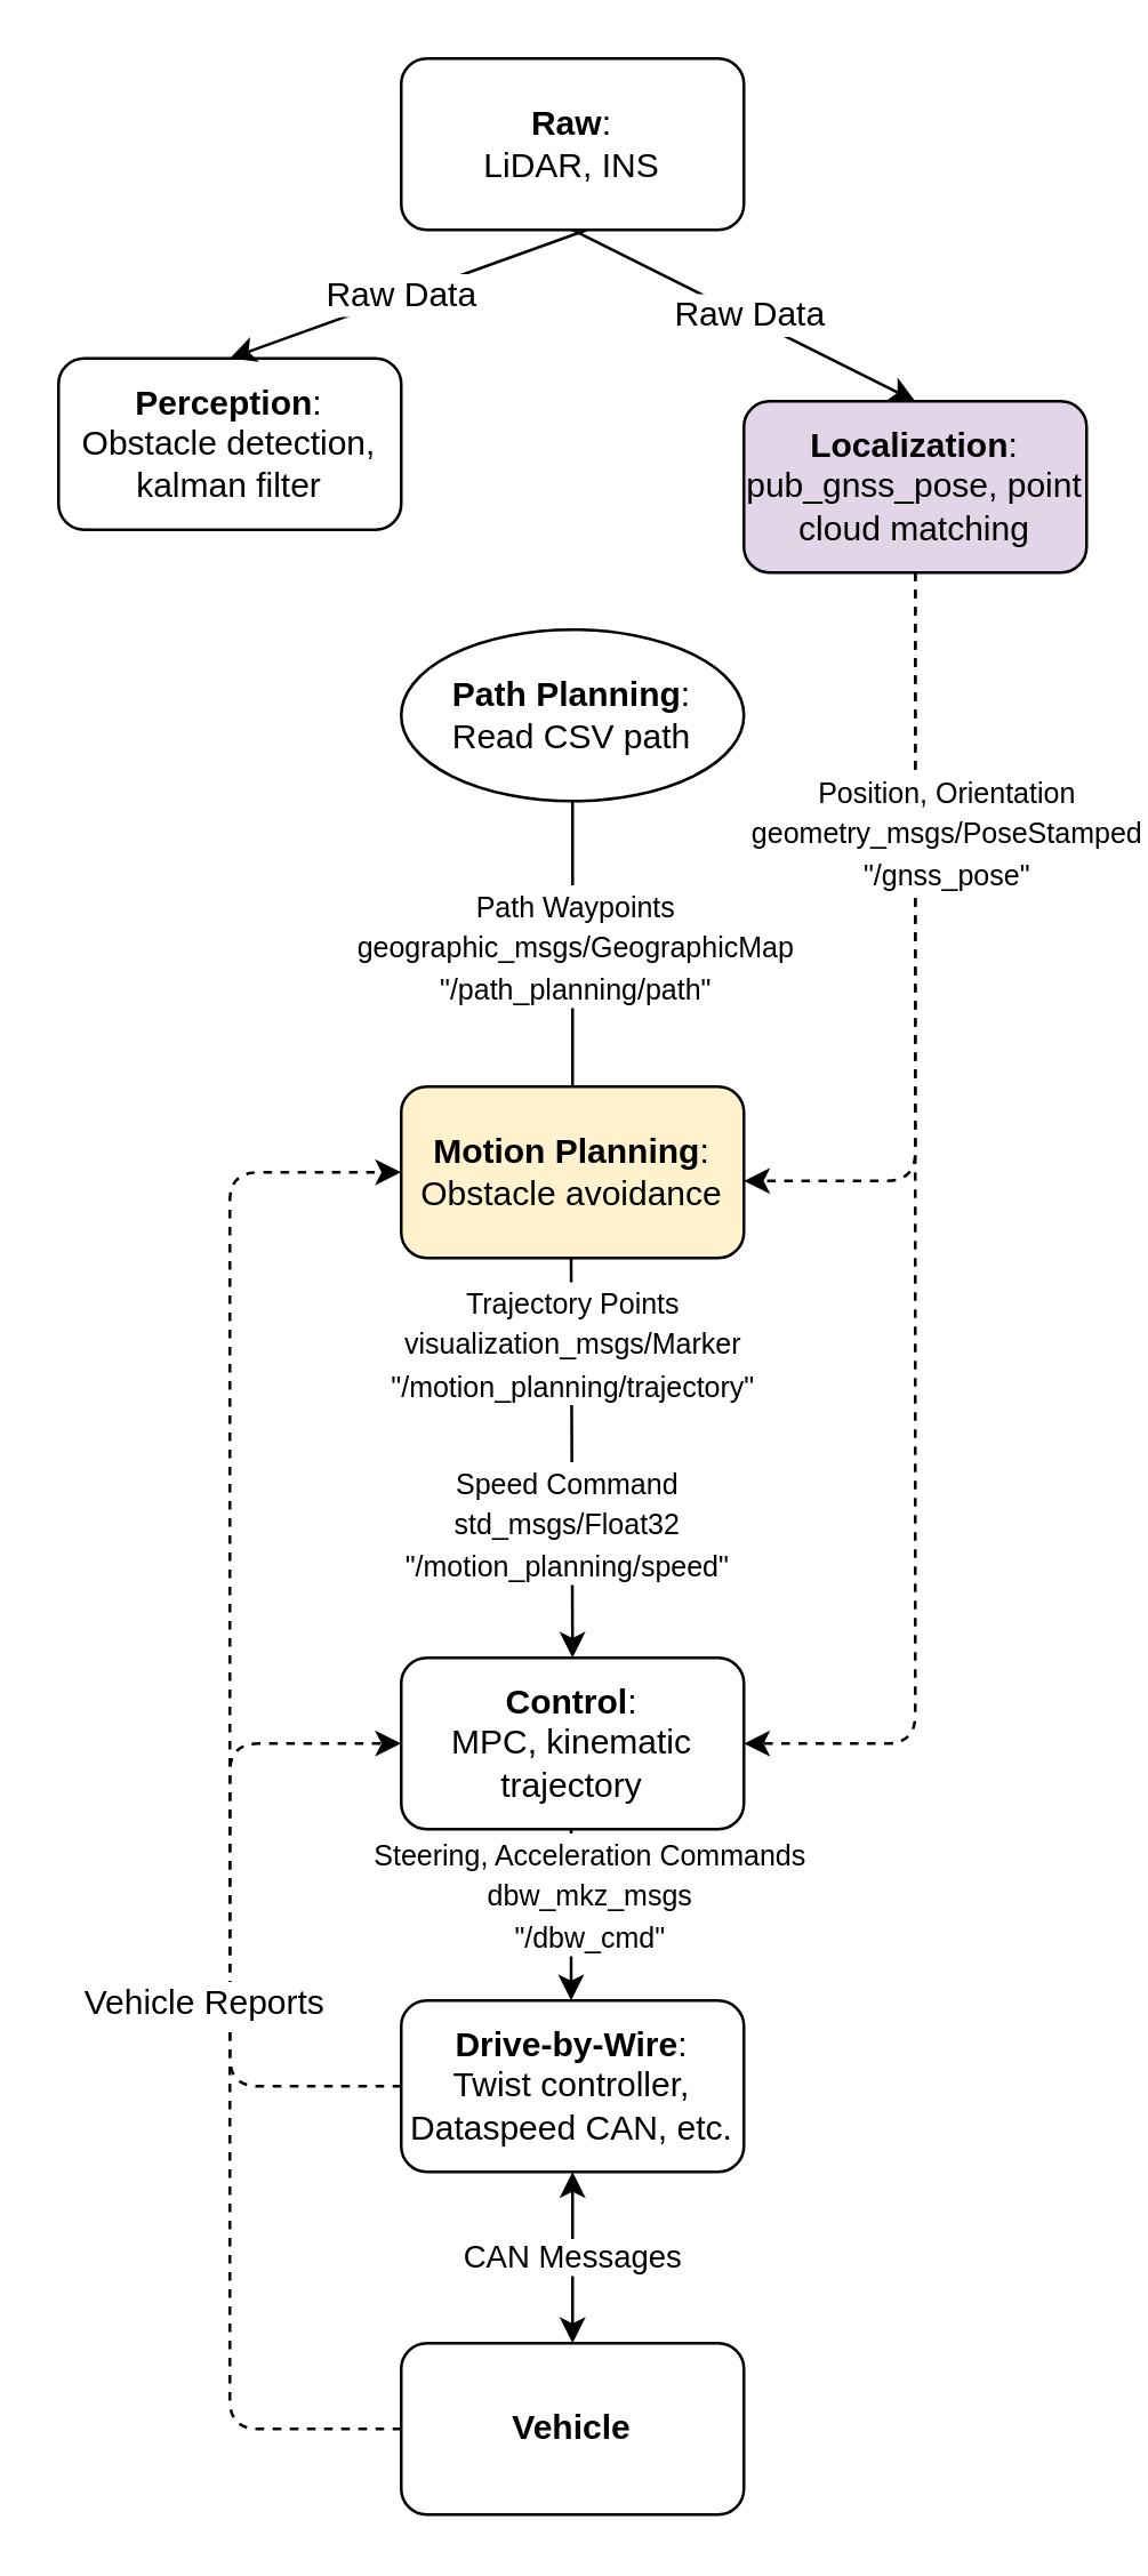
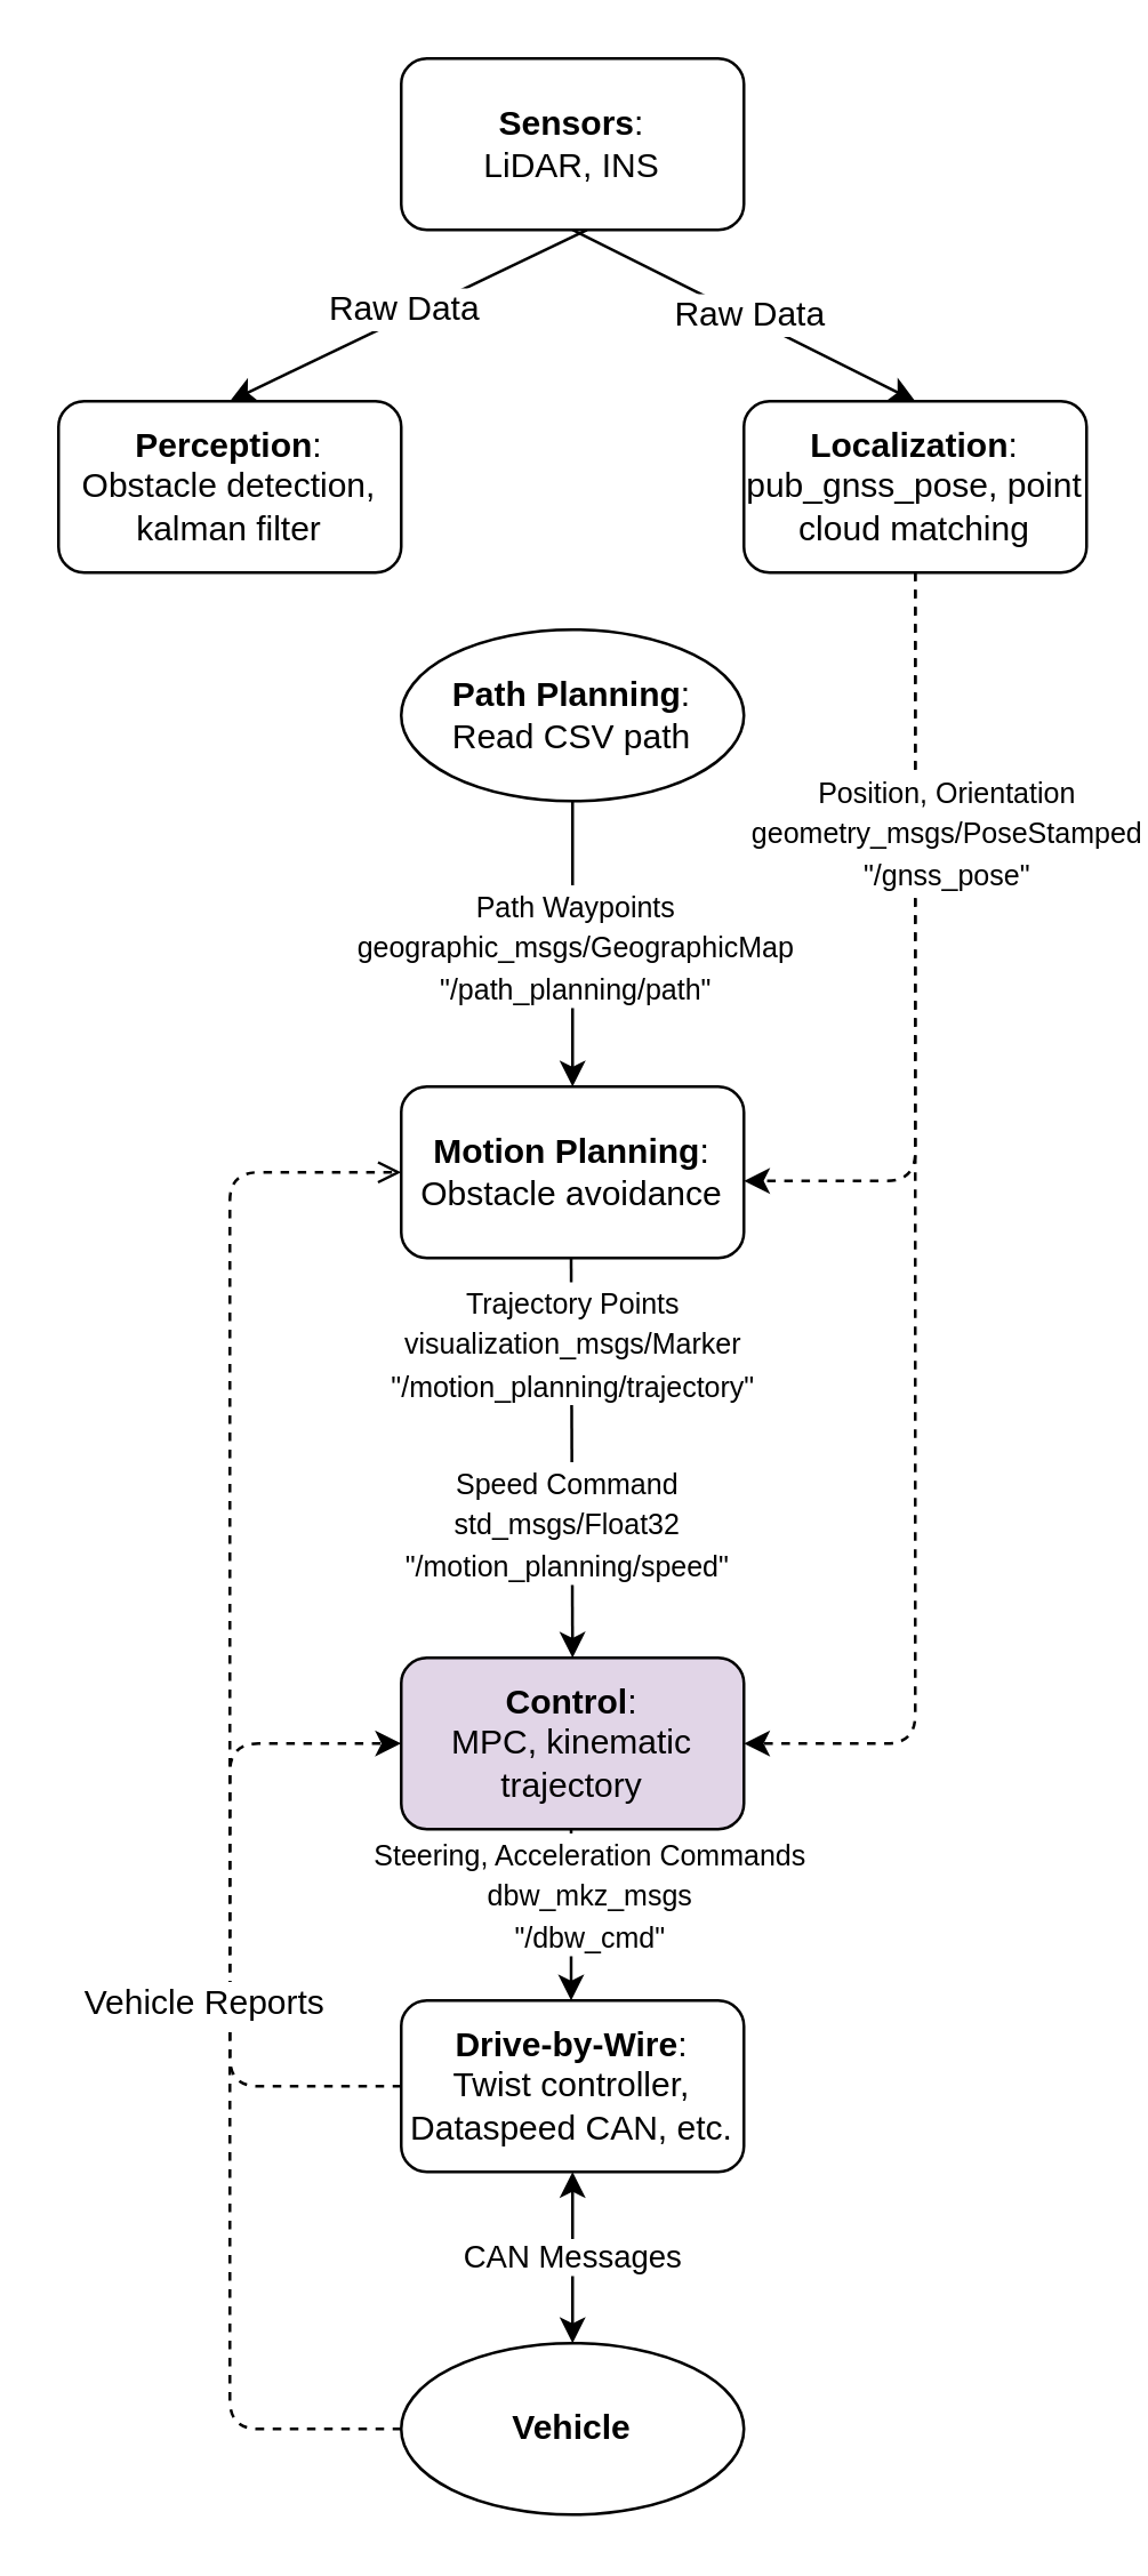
- <mxCell id="2" value="&lt;b&gt;Raw&lt;/b&gt;: &lt;br&gt;LiDAR, INS" style="rounded=1;whiteSpace=wrap;html=1;" parent="1" vertex="1"><mxGeometry x="140" y="20" width="120" height="60" as="geometry" /></mxCell>
+ <mxCell id="2" value="&lt;b&gt;Sensors&lt;/b&gt;: &lt;br&gt;LiDAR, INS" style="rounded=1;whiteSpace=wrap;html=1;" parent="1" vertex="1"><mxGeometry x="140" y="20" width="120" height="60" as="geometry" /></mxCell>
- <mxCell id="4" value="&lt;b&gt;Perception&lt;/b&gt;: &lt;br&gt;Obstacle detection, kalman filter" style="rounded=1;whiteSpace=wrap;html=1;" parent="1" vertex="1"><mxGeometry x="20" y="125" width="120" height="60" as="geometry" /></mxCell>
+ <mxCell id="4" value="&lt;b&gt;Perception&lt;/b&gt;: &lt;br&gt;Obstacle detection, kalman filter" style="rounded=1;whiteSpace=wrap;html=1;" parent="1" vertex="1"><mxGeometry x="20" y="140" width="120" height="60" as="geometry" /></mxCell>
- <mxCell id="3" value="&lt;b&gt;Localization&lt;/b&gt;: &lt;br&gt;pub_gnss_pose, point cloud matching" style="rounded=1;whiteSpace=wrap;html=1;fillColor=#e1d5e7;" parent="1" vertex="1"><mxGeometry x="260" y="140" width="120" height="60" as="geometry" /></mxCell>
+ <mxCell id="3" value="&lt;b&gt;Localization&lt;/b&gt;: &lt;br&gt;pub_gnss_pose, point cloud matching" style="rounded=1;whiteSpace=wrap;html=1;" parent="1" vertex="1"><mxGeometry x="260" y="140" width="120" height="60" as="geometry" /></mxCell>
- <mxCell id="12" value="" style="endArrow=none;html=1;exitX=0.5;exitY=1;exitDx=0;exitDy=0;entryX=0.5;entryY=0;entryDx=0;entryDy=0;" parent="1" source="27" target="8" edge="1"><mxGeometry width="50" height="50" relative="1" as="geometry"><mxPoint x="370" y="370" as="sourcePoint" /><mxPoint x="420" y="320" as="targetPoint" /></mxGeometry></mxCell>
+ <mxCell id="12" value="" style="endArrow=classic;html=1;exitX=0.5;exitY=1;exitDx=0;exitDy=0;entryX=0.5;entryY=0;entryDx=0;entryDy=0;" parent="1" source="27" target="8" edge="1"><mxGeometry width="50" height="50" relative="1" as="geometry"><mxPoint x="370" y="370" as="sourcePoint" /><mxPoint x="420" y="320" as="targetPoint" /></mxGeometry></mxCell>
- <mxCell id="24" value="" style="endArrow=classic;html=1;exitX=0;exitY=0.5;exitDx=0;exitDy=0;entryX=0;entryY=0.5;entryDx=0;entryDy=0;dashed=1;" parent="1" target="8" edge="1" source="11"><mxGeometry width="50" height="50" relative="1" as="geometry"><mxPoint x="140" y="650" as="sourcePoint" /><mxPoint x="130" y="400" as="targetPoint" /><Array as="points"><mxPoint x="80" y="850" /><mxPoint x="80" y="650" /><mxPoint x="80" y="410" /></Array></mxGeometry></mxCell>
+ <mxCell id="24" value="" style="endArrow=open;html=1;exitX=0;exitY=0.5;exitDx=0;exitDy=0;entryX=0;entryY=0.5;entryDx=0;entryDy=0;dashed=1;" parent="1" target="8" edge="1" source="11"><mxGeometry width="50" height="50" relative="1" as="geometry"><mxPoint x="140" y="650" as="sourcePoint" /><mxPoint x="130" y="400" as="targetPoint" /><Array as="points"><mxPoint x="80" y="850" /><mxPoint x="80" y="650" /><mxPoint x="80" y="410" /></Array></mxGeometry></mxCell>
- <mxCell id="8" value="&lt;b&gt;Motion Planning&lt;/b&gt;: &lt;br&gt;Obstacle avoidance" style="rounded=1;whiteSpace=wrap;html=1;fillColor=#fff2cc;" parent="1" vertex="1"><mxGeometry x="140" y="380" width="120" height="60" as="geometry" /></mxCell>
+ <mxCell id="8" value="&lt;b&gt;Motion Planning&lt;/b&gt;: &lt;br&gt;Obstacle avoidance" style="rounded=1;whiteSpace=wrap;html=1;" parent="1" vertex="1"><mxGeometry x="140" y="380" width="120" height="60" as="geometry" /></mxCell>
- <mxCell id="9" value="&lt;b&gt;Control&lt;/b&gt;: &lt;br&gt;MPC, kinematic trajectory" style="rounded=1;whiteSpace=wrap;html=1;" parent="1" vertex="1"><mxGeometry x="140" y="580" width="120" height="60" as="geometry" /></mxCell>
+ <mxCell id="9" value="&lt;b&gt;Control&lt;/b&gt;: &lt;br&gt;MPC, kinematic trajectory" style="rounded=1;whiteSpace=wrap;html=1;fillColor=#e1d5e7;" parent="1" vertex="1"><mxGeometry x="140" y="580" width="120" height="60" as="geometry" /></mxCell>
- <mxCell id="11" value="&lt;b&gt;Vehicle&lt;/b&gt;" style="rounded=1;whiteSpace=wrap;html=1;" parent="1" vertex="1"><mxGeometry x="140" y="820" width="120" height="60" as="geometry" /></mxCell>
+ <mxCell id="11" value="&lt;b&gt;Vehicle&lt;/b&gt;" style="ellipse;whiteSpace=wrap;html=1;" parent="1" vertex="1"><mxGeometry x="140" y="820" width="120" height="60" as="geometry" /></mxCell>
